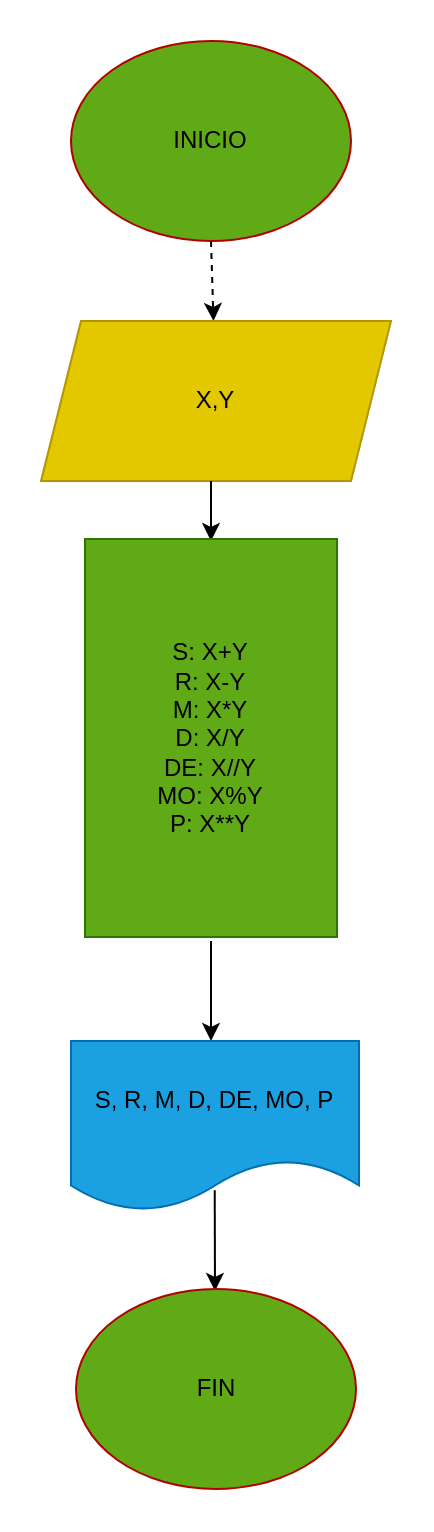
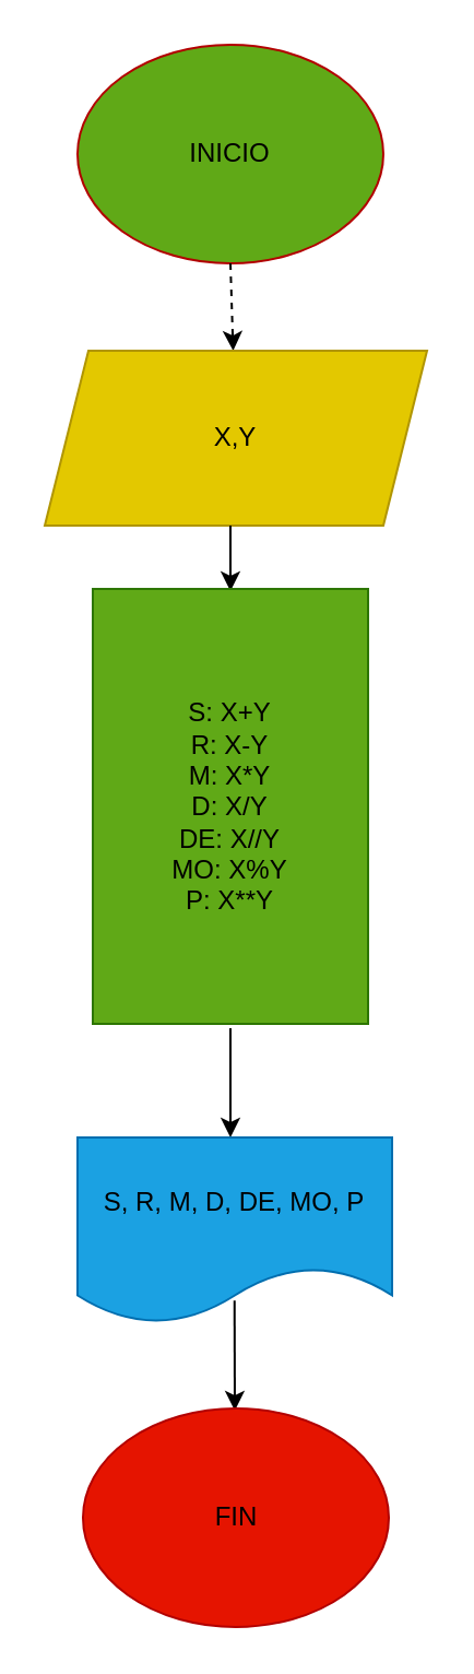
- <mxCell id="10" value="&lt;font color=&quot;#000000&quot;&gt;FIN&lt;/font&gt;" style="ellipse;whiteSpace=wrap;html=1;labelBackgroundColor=none;fontColor=#ffffff;fillColor=#60a917;strokeColor=#B20000;" vertex="1" parent="1"><mxGeometry x="37.5" y="644" width="140" height="100" as="geometry" /></mxCell>
+ <mxCell id="10" value="&lt;font color=&quot;#000000&quot;&gt;FIN&lt;/font&gt;" style="ellipse;whiteSpace=wrap;html=1;labelBackgroundColor=none;fontColor=#ffffff;fillColor=#e51400;strokeColor=#B20000;" vertex="1" parent="1"><mxGeometry x="37.5" y="644" width="140" height="100" as="geometry" /></mxCell>
